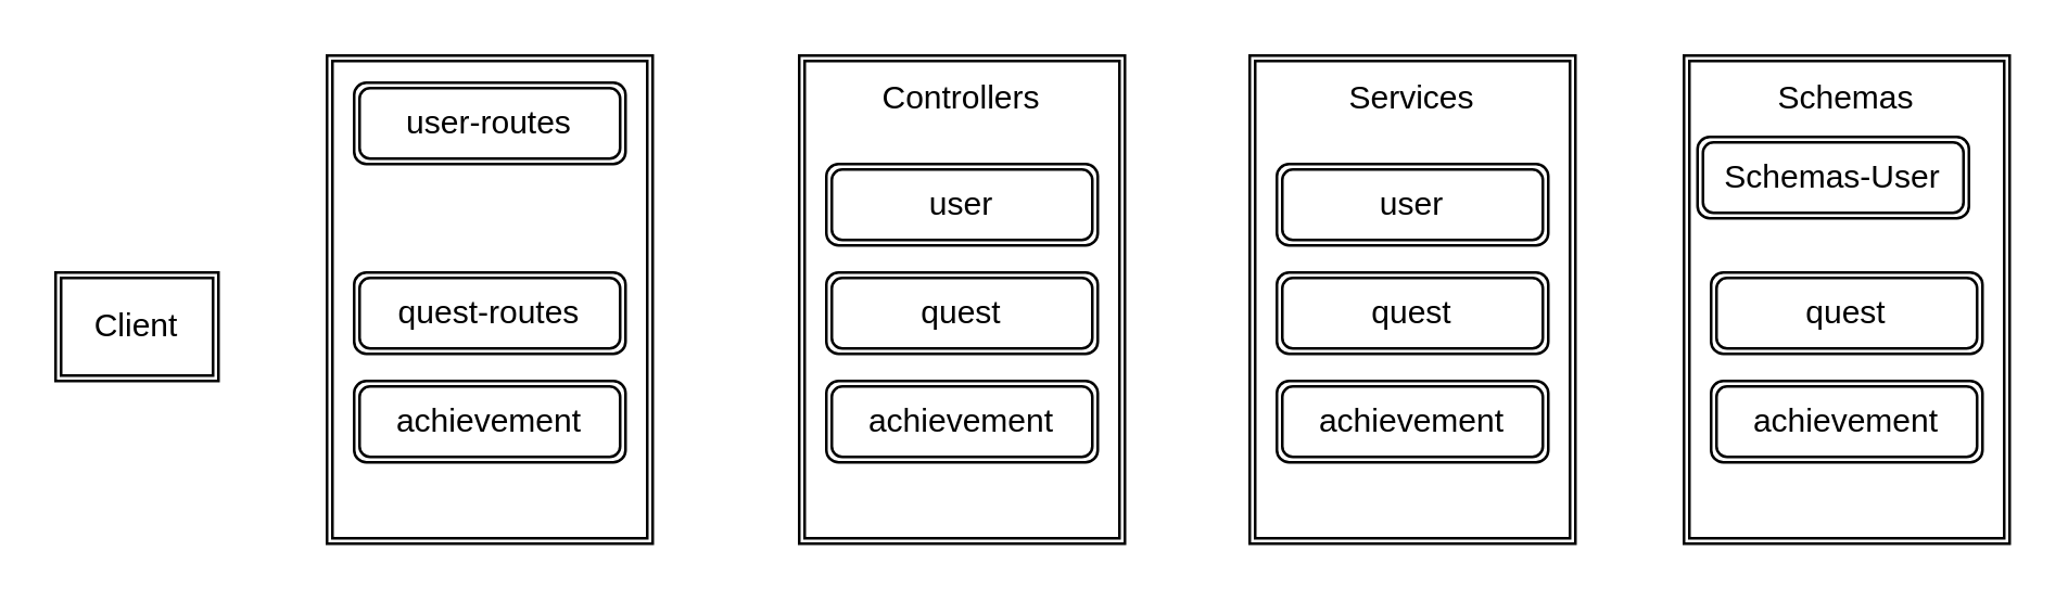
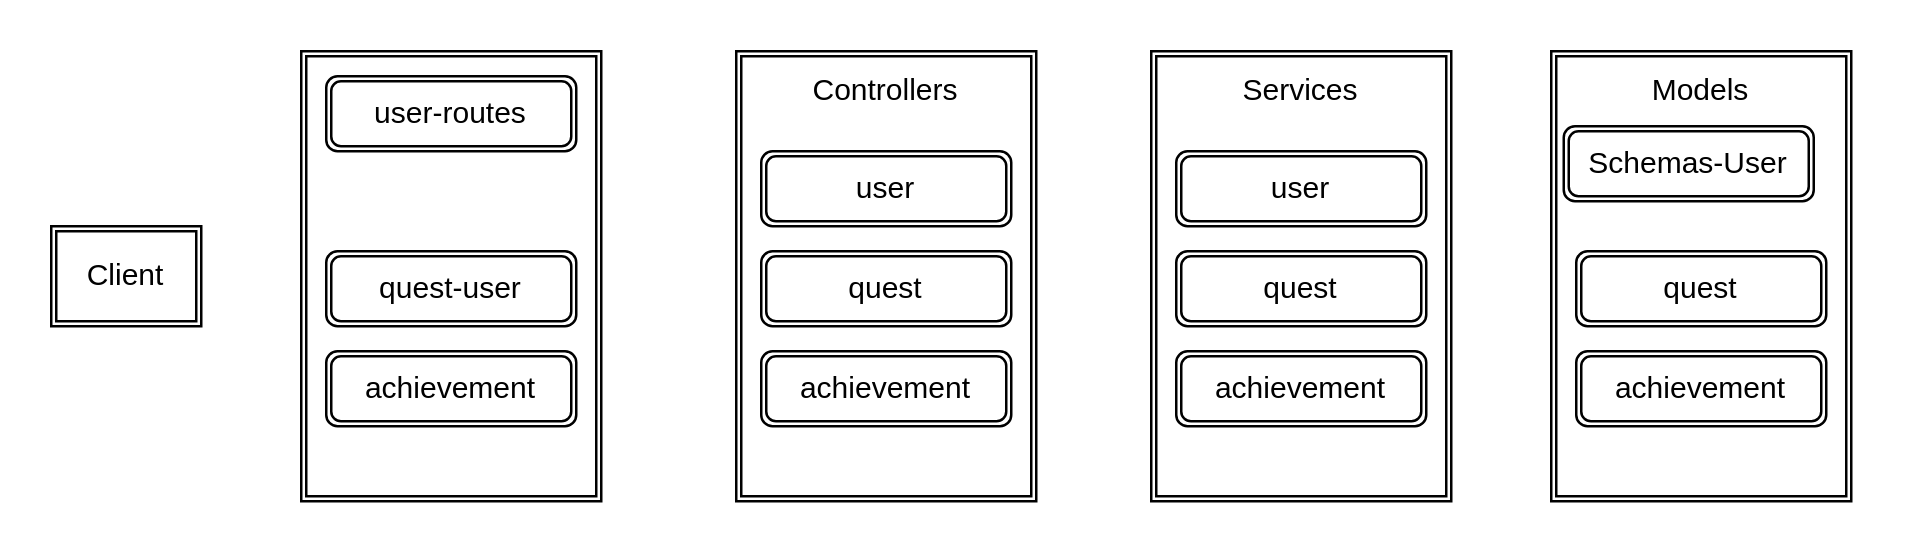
- <mxCell id="15" value="Schemas" style="shape=ext;double=1;rounded=0;whiteSpace=wrap;html=1;verticalAlign=top;" vertex="1" parent="1"><mxGeometry x="620" y="20" width="120" height="180" as="geometry" /></mxCell>
+ <mxCell id="15" value="Models" style="shape=ext;double=1;rounded=0;whiteSpace=wrap;html=1;verticalAlign=top;" vertex="1" parent="1"><mxGeometry x="620" y="20" width="120" height="180" as="geometry" /></mxCell>
- <mxCell id="5" value="quest-routes" style="shape=ext;double=1;rounded=1;whiteSpace=wrap;html=1;" vertex="1" parent="1"><mxGeometry x="130" y="100" width="100" height="30" as="geometry" /></mxCell>
+ <mxCell id="5" value="quest-user" style="shape=ext;double=1;rounded=1;whiteSpace=wrap;html=1;" vertex="1" parent="1"><mxGeometry x="130" y="100" width="100" height="30" as="geometry" /></mxCell>
- <mxCell id="2" value="Client" style="shape=ext;double=1;rounded=0;whiteSpace=wrap;html=1;" vertex="1" parent="1"><mxGeometry x="20" y="100" width="60" height="40" as="geometry" /></mxCell>
+ <mxCell id="2" value="Client" style="shape=ext;double=1;rounded=0;whiteSpace=wrap;html=1;" vertex="1" parent="1"><mxGeometry x="20" y="90" width="60" height="40" as="geometry" /></mxCell>
